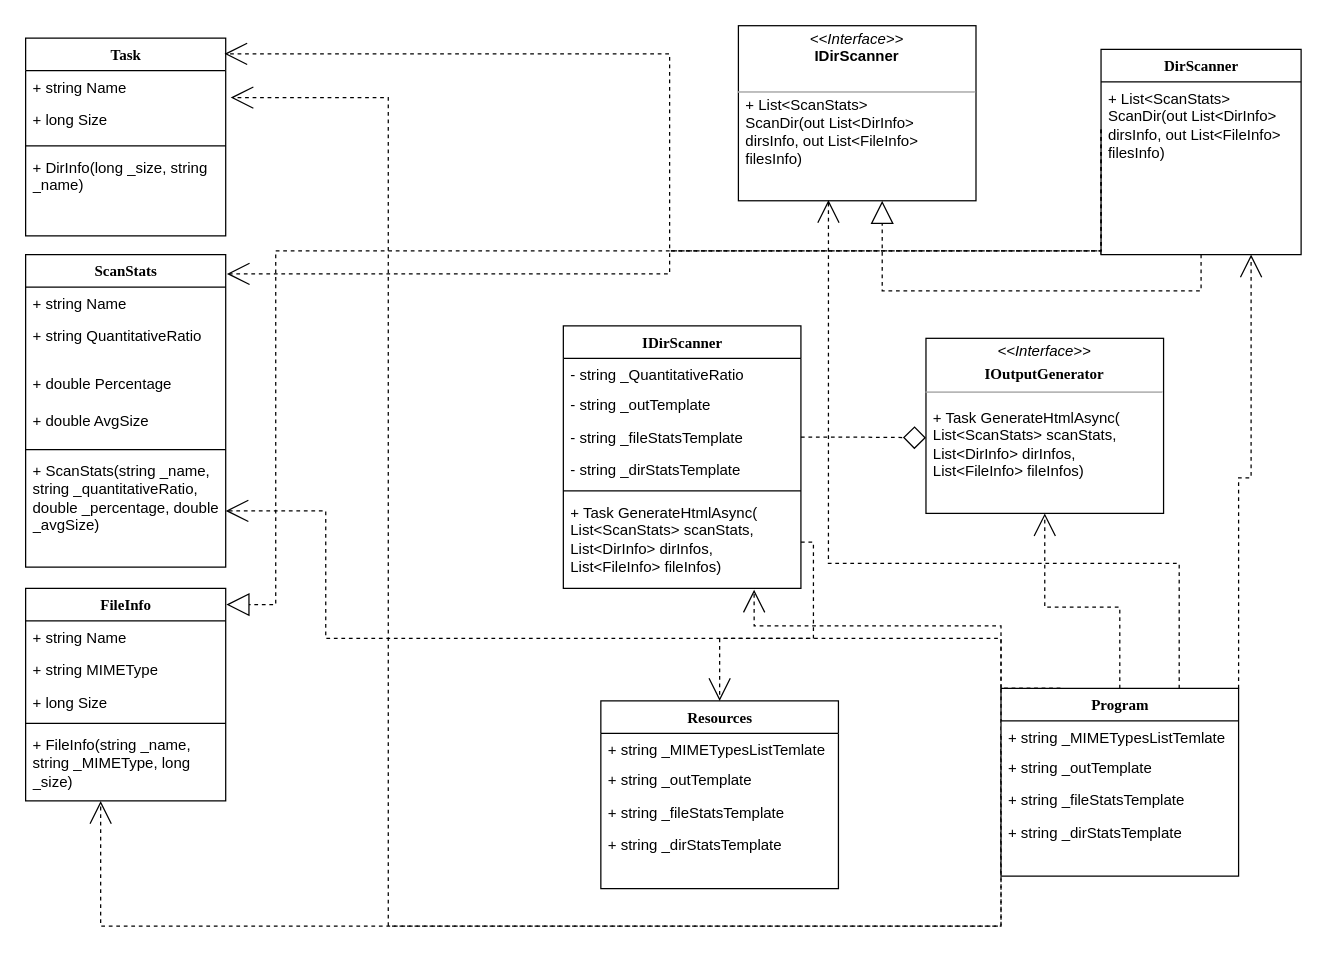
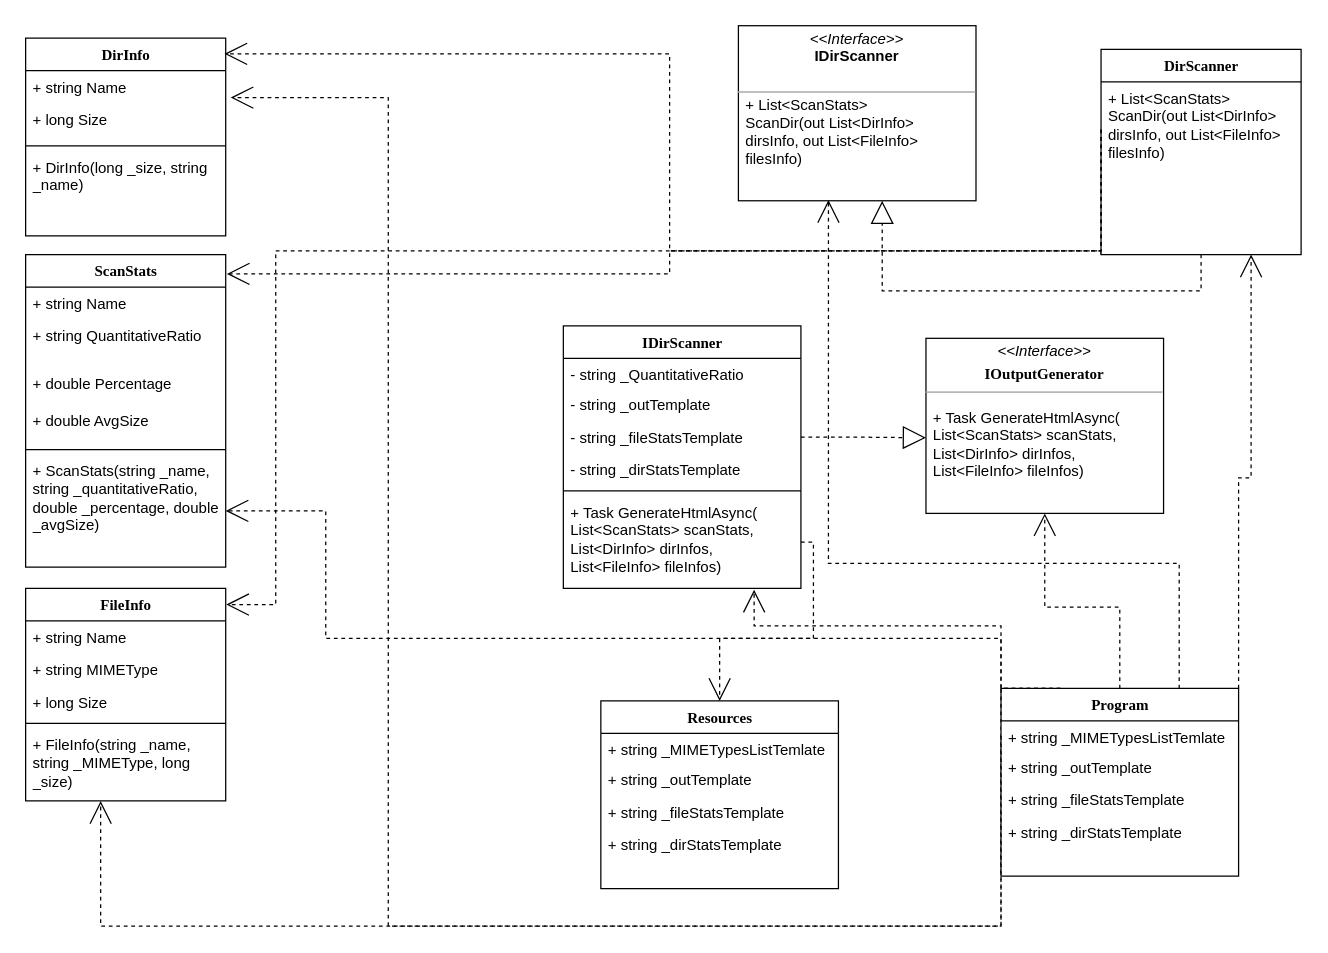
- <mxCell id="28" value="Task" style="swimlane;html=1;fontStyle=1;align=center;verticalAlign=top;childLayout=stackLayout;horizontal=1;startSize=26;horizontalStack=0;resizeParent=1;resizeLast=0;collapsible=1;marginBottom=0;swimlaneFillColor=#ffffff;rounded=0;shadow=0;comic=0;labelBackgroundColor=none;strokeWidth=1;fillColor=none;fontFamily=Verdana;fontSize=12" vertex="1" parent="1"><mxGeometry x="20" y="30" width="160" height="158" as="geometry" /></mxCell>
+ <mxCell id="28" value="DirInfo" style="swimlane;html=1;fontStyle=1;align=center;verticalAlign=top;childLayout=stackLayout;horizontal=1;startSize=26;horizontalStack=0;resizeParent=1;resizeLast=0;collapsible=1;marginBottom=0;swimlaneFillColor=#ffffff;rounded=0;shadow=0;comic=0;labelBackgroundColor=none;strokeWidth=1;fillColor=none;fontFamily=Verdana;fontSize=12" vertex="1" parent="1"><mxGeometry x="20" y="30" width="160" height="158" as="geometry" /></mxCell>
- <mxCell id="36" style="edgeStyle=orthogonalEdgeStyle;rounded=0;orthogonalLoop=1;jettySize=auto;html=1;exitX=1;exitY=0.5;exitDx=0;exitDy=0;entryX=0;entryY=0.568;entryDx=0;entryDy=0;entryPerimeter=0;dashed=1;endArrow=diamond;endFill=0;endSize=16;" edge="1" parent="1" source="22" target="35"><mxGeometry relative="1" as="geometry" /></mxCell>
+ <mxCell id="36" style="edgeStyle=orthogonalEdgeStyle;rounded=0;orthogonalLoop=1;jettySize=auto;html=1;exitX=1;exitY=0.5;exitDx=0;exitDy=0;entryX=0;entryY=0.568;entryDx=0;entryDy=0;entryPerimeter=0;dashed=1;endArrow=block;endFill=0;endSize=16;" edge="1" parent="1" source="22" target="35"><mxGeometry relative="1" as="geometry" /></mxCell>
- <mxCell id="16" style="edgeStyle=orthogonalEdgeStyle;rounded=0;orthogonalLoop=1;jettySize=auto;html=1;exitX=0;exitY=1;exitDx=0;exitDy=0;entryX=1.003;entryY=0.076;entryDx=0;entryDy=0;entryPerimeter=0;dashed=1;endArrow=block;endFill=0;endSize=16;" edge="1" parent="1" source="17" target="2"><mxGeometry relative="1" as="geometry"><Array as="points"><mxPoint x="880" y="200" /><mxPoint x="220" y="200" /><mxPoint x="220" y="483" /></Array></mxGeometry></mxCell>
+ <mxCell id="16" style="edgeStyle=orthogonalEdgeStyle;rounded=0;orthogonalLoop=1;jettySize=auto;html=1;exitX=0;exitY=1;exitDx=0;exitDy=0;entryX=1.003;entryY=0.076;entryDx=0;entryDy=0;entryPerimeter=0;dashed=1;endArrow=open;endFill=0;endSize=16;" edge="1" parent="1" source="17" target="2"><mxGeometry relative="1" as="geometry"><Array as="points"><mxPoint x="880" y="200" /><mxPoint x="220" y="200" /><mxPoint x="220" y="483" /></Array></mxGeometry></mxCell>
